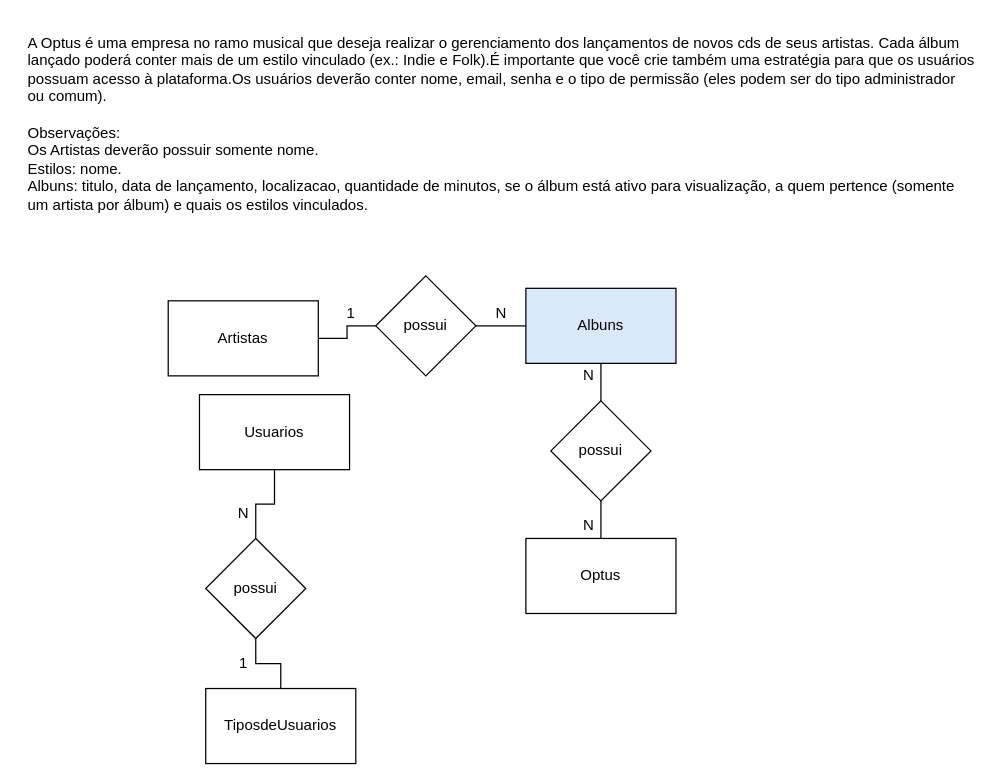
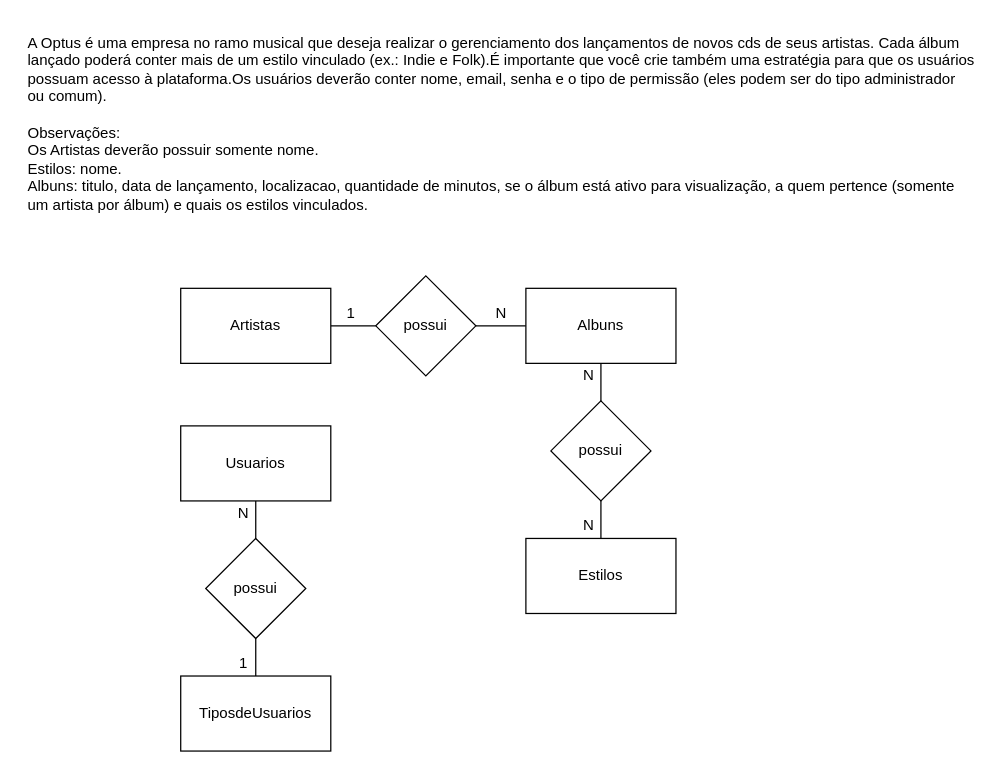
- <mxCell id="12" value="Albuns" style="rounded=0;whiteSpace=wrap;html=1;fillColor=#dae8fc;" parent="1" vertex="1"><mxGeometry x="420" y="230" width="120" height="60" as="geometry" /></mxCell>
+ <mxCell id="12" value="Albuns" style="rounded=0;whiteSpace=wrap;html=1;" parent="1" vertex="1"><mxGeometry x="420" y="230" width="120" height="60" as="geometry" /></mxCell>
- <mxCell id="8" value="Artistas" style="rounded=0;whiteSpace=wrap;html=1;" parent="1" vertex="1"><mxGeometry x="134" y="240" width="120" height="60" as="geometry" /></mxCell>
+ <mxCell id="8" value="Artistas" style="rounded=0;whiteSpace=wrap;html=1;" parent="1" vertex="1"><mxGeometry x="144" y="230" width="120" height="60" as="geometry" /></mxCell>
- <mxCell id="4" value="Usuarios" style="rounded=0;whiteSpace=wrap;html=1;" parent="1" vertex="1"><mxGeometry x="159" y="315" width="120" height="60" as="geometry" /></mxCell>
+ <mxCell id="4" value="Usuarios" style="rounded=0;whiteSpace=wrap;html=1;" parent="1" vertex="1"><mxGeometry x="144" y="340" width="120" height="60" as="geometry" /></mxCell>
- <mxCell id="16" value="Optus" style="rounded=0;whiteSpace=wrap;html=1;" parent="1" vertex="1"><mxGeometry x="420" y="430" width="120" height="60" as="geometry" /></mxCell>
+ <mxCell id="16" value="Estilos" style="rounded=0;whiteSpace=wrap;html=1;" parent="1" vertex="1"><mxGeometry x="420" y="430" width="120" height="60" as="geometry" /></mxCell>
- <mxCell id="13" value="TiposdeUsuarios" style="rounded=0;whiteSpace=wrap;html=1;" parent="1" vertex="1"><mxGeometry x="164" y="550" width="120" height="60" as="geometry" /></mxCell>
+ <mxCell id="13" value="TiposdeUsuarios" style="rounded=0;whiteSpace=wrap;html=1;" parent="1" vertex="1"><mxGeometry x="144" y="540" width="120" height="60" as="geometry" /></mxCell>
